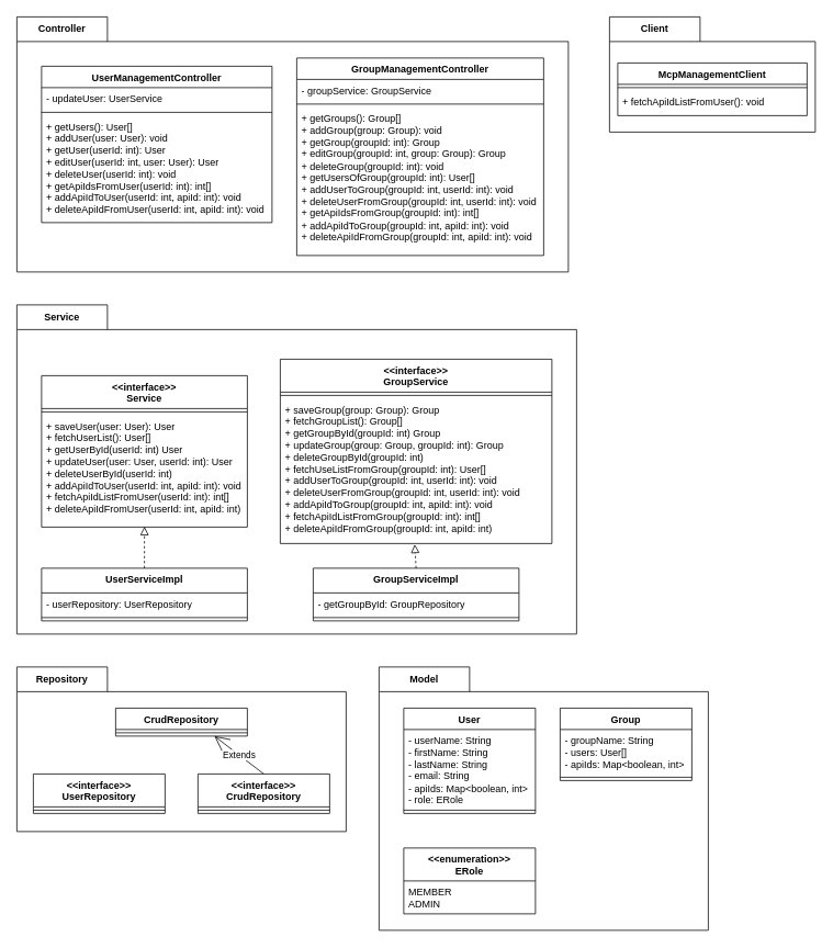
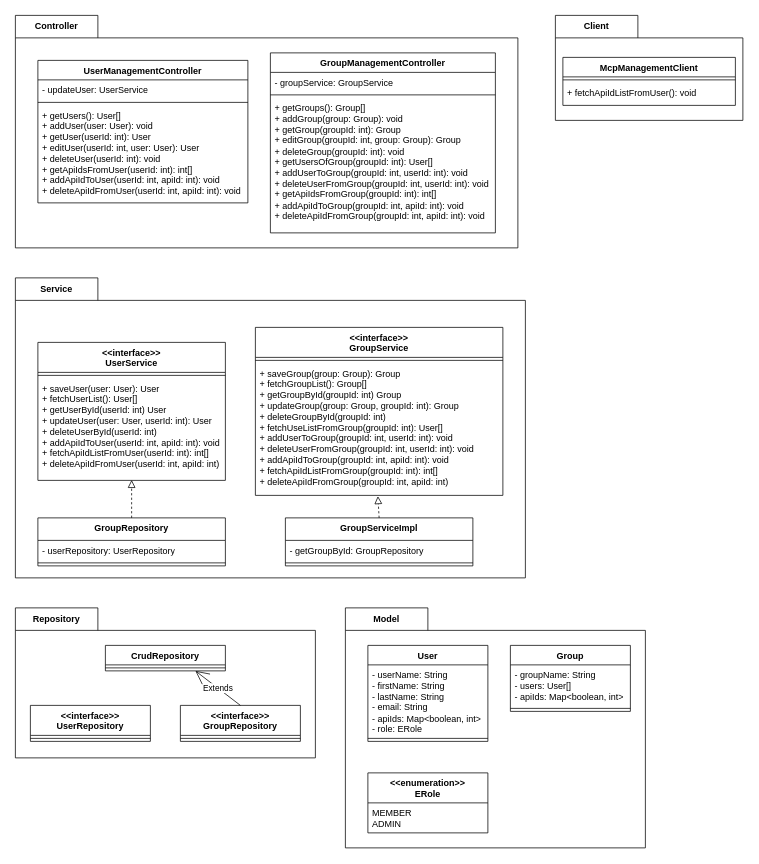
- <mxCell id="33" value="&amp;lt;&amp;lt;interface&amp;gt;&amp;gt;&lt;div&gt;Service&lt;/div&gt;" style="swimlane;fontStyle=1;align=center;verticalAlign=top;childLayout=stackLayout;horizontal=1;startSize=40;horizontalStack=0;resizeParent=1;resizeParentMax=0;resizeLast=0;collapsible=1;marginBottom=0;whiteSpace=wrap;html=1;" parent="31" vertex="1"><mxGeometry x="30" y="86" width="250" height="184" as="geometry" /></mxCell>
+ <mxCell id="33" value="&amp;lt;&amp;lt;interface&amp;gt;&amp;gt;&lt;div&gt;UserService&lt;/div&gt;" style="swimlane;fontStyle=1;align=center;verticalAlign=top;childLayout=stackLayout;horizontal=1;startSize=40;horizontalStack=0;resizeParent=1;resizeParentMax=0;resizeLast=0;collapsible=1;marginBottom=0;whiteSpace=wrap;html=1;" parent="31" vertex="1"><mxGeometry x="30" y="86" width="250" height="184" as="geometry" /></mxCell>
- <mxCell id="39" value="&lt;span style=&quot;background-color: transparent; color: light-dark(rgb(0, 0, 0), rgb(255, 255, 255));&quot;&gt;UserServiceImpl&lt;/span&gt;" style="swimlane;fontStyle=1;align=center;verticalAlign=top;childLayout=stackLayout;horizontal=1;startSize=30;horizontalStack=0;resizeParent=1;resizeParentMax=0;resizeLast=0;collapsible=1;marginBottom=0;whiteSpace=wrap;html=1;" parent="31" vertex="1"><mxGeometry x="30" y="320" width="250" height="64" as="geometry" /></mxCell>
+ <mxCell id="39" value="&lt;span style=&quot;background-color: transparent; color: light-dark(rgb(0, 0, 0), rgb(255, 255, 255));&quot;&gt;GroupRepository&lt;/span&gt;" style="swimlane;fontStyle=1;align=center;verticalAlign=top;childLayout=stackLayout;horizontal=1;startSize=30;horizontalStack=0;resizeParent=1;resizeParentMax=0;resizeLast=0;collapsible=1;marginBottom=0;whiteSpace=wrap;html=1;" parent="31" vertex="1"><mxGeometry x="30" y="320" width="250" height="64" as="geometry" /></mxCell>
- <mxCell id="26" value="&amp;lt;&amp;lt;interface&amp;gt;&amp;gt;&lt;br&gt;CrudRepository" style="swimlane;fontStyle=1;align=center;verticalAlign=top;childLayout=stackLayout;horizontal=1;startSize=40;horizontalStack=0;resizeParent=1;resizeParentMax=0;resizeLast=0;collapsible=1;marginBottom=0;whiteSpace=wrap;html=1;" parent="22" vertex="1"><mxGeometry x="220" y="130" width="160" height="48" as="geometry" /></mxCell>
+ <mxCell id="26" value="&amp;lt;&amp;lt;interface&amp;gt;&amp;gt;&lt;br&gt;GroupRepository" style="swimlane;fontStyle=1;align=center;verticalAlign=top;childLayout=stackLayout;horizontal=1;startSize=40;horizontalStack=0;resizeParent=1;resizeParentMax=0;resizeLast=0;collapsible=1;marginBottom=0;whiteSpace=wrap;html=1;" parent="22" vertex="1"><mxGeometry x="220" y="130" width="160" height="48" as="geometry" /></mxCell>
